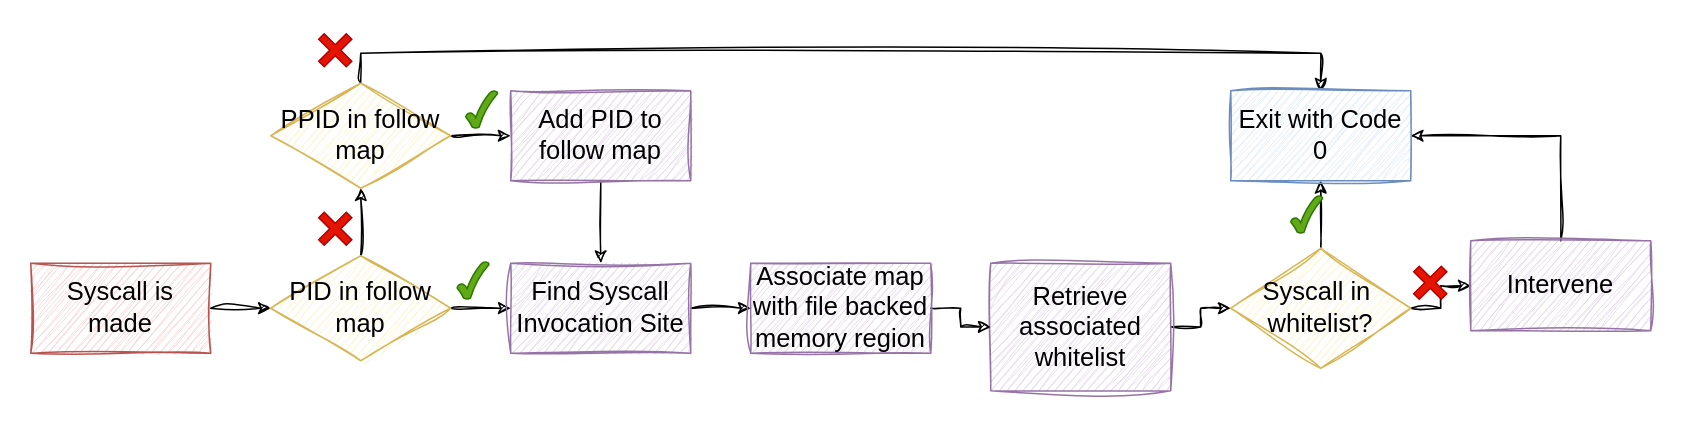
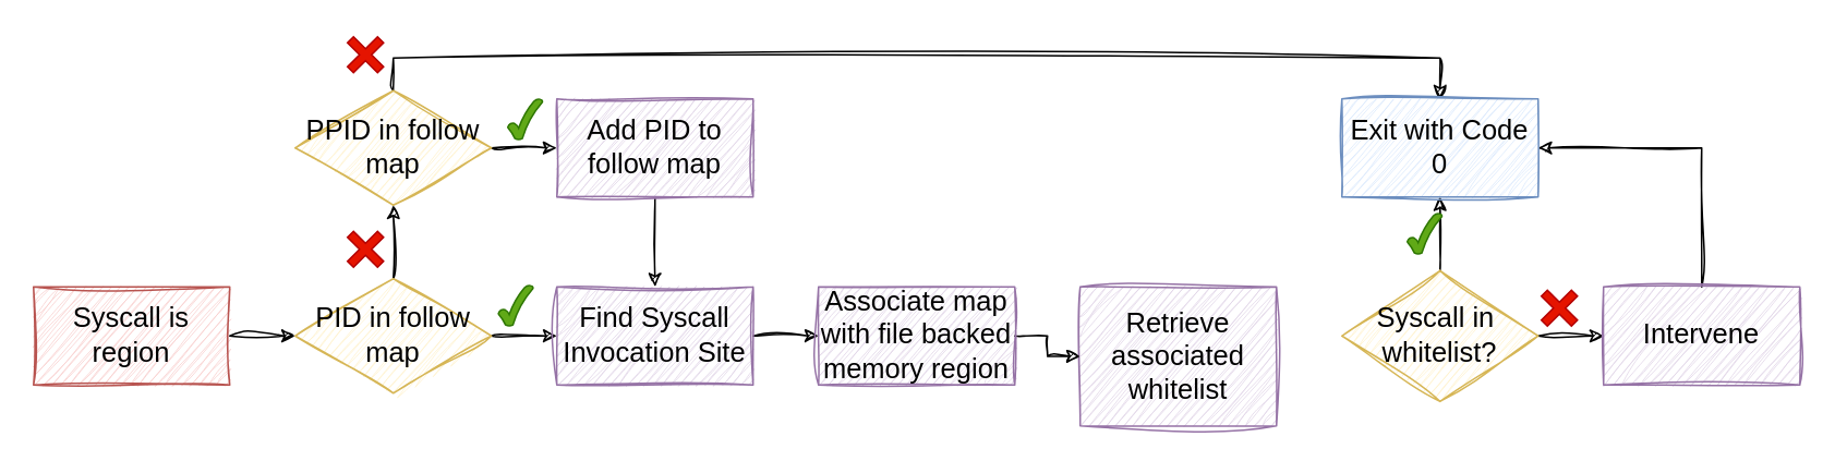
- <mxCell id="14" value="Intervene" style="whiteSpace=wrap;html=1;rounded=0;labelBackgroundColor=none;sketch=1;curveFitting=1;jiggle=2;fillColor=#e1d5e7;strokeColor=#9673a6;fontSize=17;" parent="1" vertex="1"><mxGeometry x="980" y="160" width="120" height="60" as="geometry" /></mxCell>
+ <mxCell id="14" value="Intervene" style="whiteSpace=wrap;html=1;rounded=0;labelBackgroundColor=none;sketch=1;curveFitting=1;jiggle=2;fillColor=#e1d5e7;strokeColor=#9673a6;fontSize=17;" parent="1" vertex="1"><mxGeometry x="980" y="175" width="120" height="60" as="geometry" /></mxCell>
- <mxCell id="3" value="Syscall is made" style="rounded=0;whiteSpace=wrap;html=1;labelBackgroundColor=none;sketch=1;curveFitting=1;jiggle=2;fillColor=#f8cecc;strokeColor=#b85450;fontSize=17;" parent="1" vertex="1"><mxGeometry y="175" width="120" height="60" as="geometry" x="20" /></mxCell>
+ <mxCell id="3" value="Syscall is region" style="rounded=0;whiteSpace=wrap;html=1;labelBackgroundColor=none;sketch=1;curveFitting=1;jiggle=2;fillColor=#f8cecc;strokeColor=#b85450;fontSize=17;" parent="1" vertex="1"><mxGeometry y="175" width="120" height="60" as="geometry" x="20" /></mxCell>
- <mxCell id="8" style="edgeStyle=orthogonalEdgeStyle;rounded=0;orthogonalLoop=1;jettySize=auto;html=1;exitX=1;exitY=0.5;exitDx=0;exitDy=0;entryX=0;entryY=0.5;entryDx=0;entryDy=0;sketch=1;curveFitting=1;jiggle=2;" parent="1" source="9" target="12" edge="1"><mxGeometry relative="1" as="geometry" /></mxCell>
